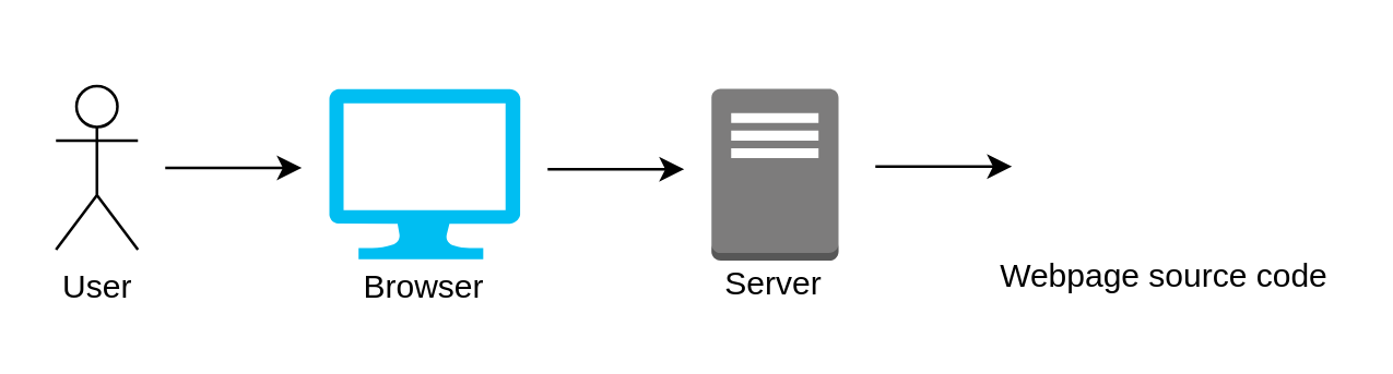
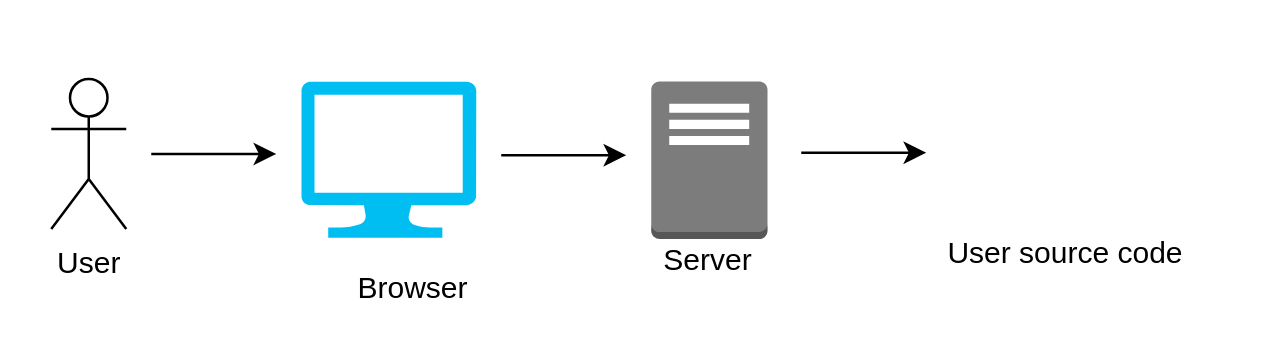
- <mxCell id="11" value="Webpage source code" style="text;html=1;strokeColor=none;fillColor=none;align=center;verticalAlign=middle;whiteSpace=wrap;rounded=0;" vertex="1" parent="1"><mxGeometry x="364" y="91" width="124" height="20" as="geometry" /></mxCell>
+ <mxCell id="11" value="User source code" style="text;html=1;strokeColor=none;fillColor=none;align=center;verticalAlign=middle;whiteSpace=wrap;rounded=0;" vertex="1" parent="1"><mxGeometry x="364" y="91" width="124" height="20" as="geometry" /></mxCell>
- <mxCell id="5" value="Browser" style="text;html=1;strokeColor=none;fillColor=none;align=center;verticalAlign=middle;whiteSpace=wrap;rounded=0;" vertex="1" parent="1"><mxGeometry x="135" y="94.5" width="40" height="20" as="geometry" /></mxCell>
+ <mxCell id="5" value="Browser" style="text;html=1;strokeColor=none;fillColor=none;align=center;verticalAlign=middle;whiteSpace=wrap;rounded=0;" vertex="1" parent="1"><mxGeometry x="145" y="104.5" width="40" height="20" as="geometry" /></mxCell>
